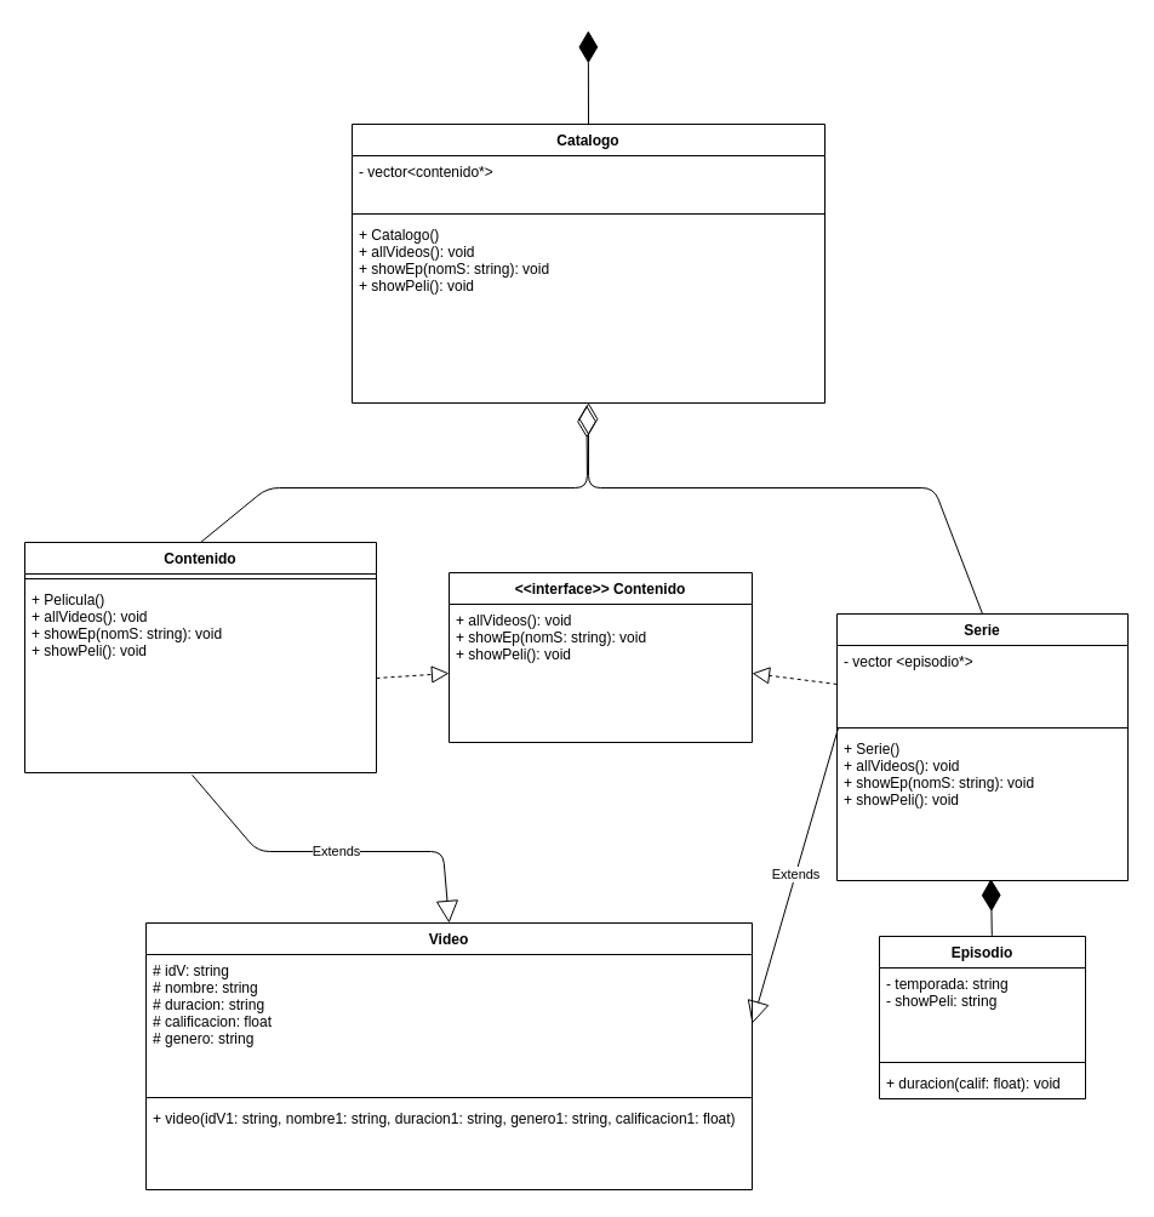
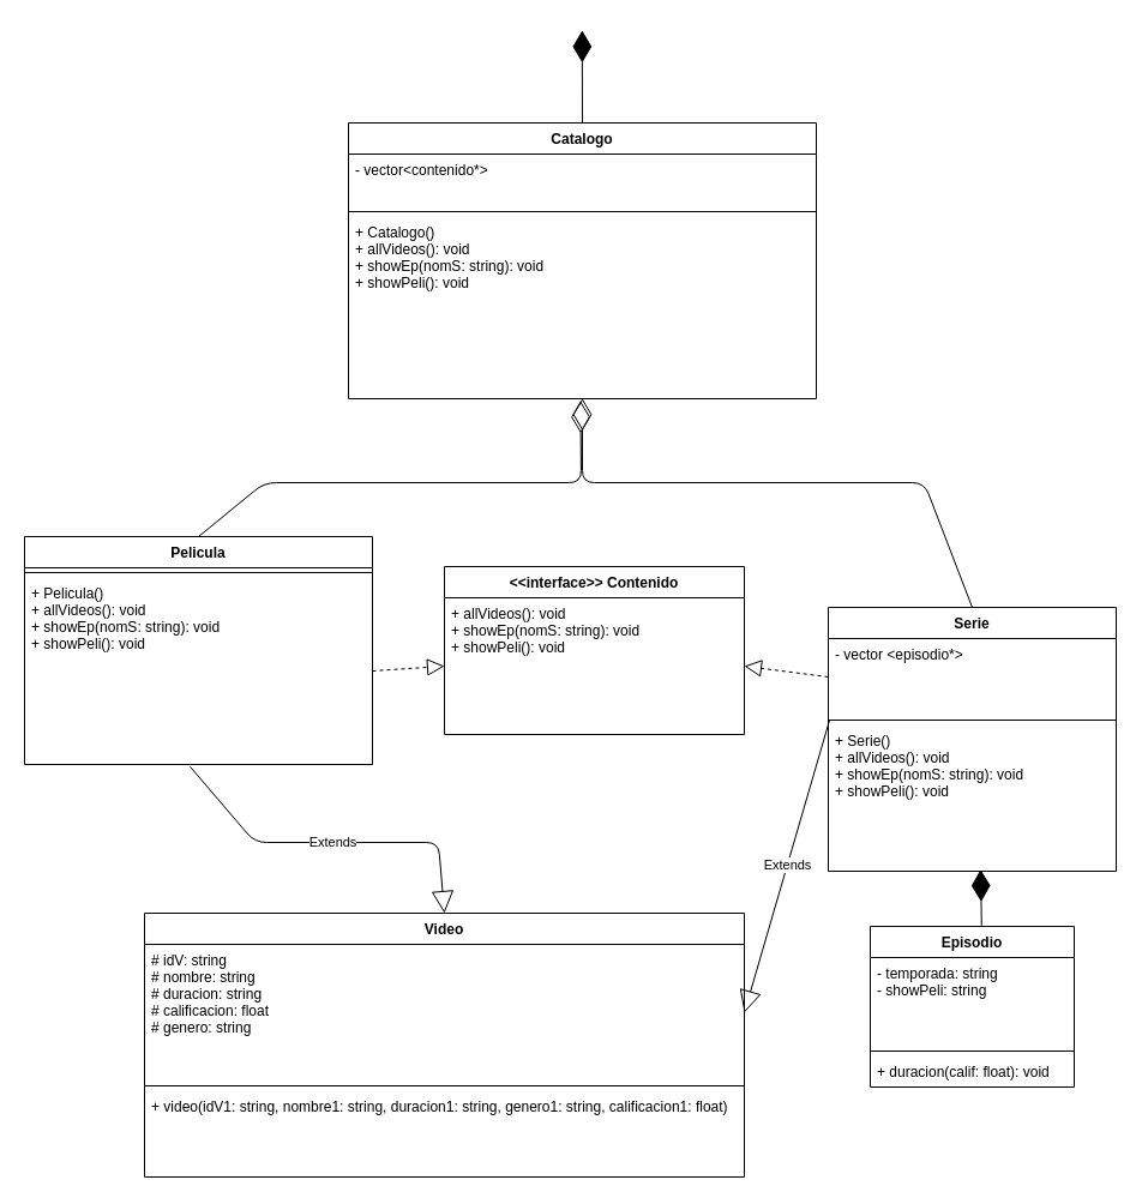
- <mxCell id="10" value="Contenido" style="swimlane;fontStyle=1;align=center;verticalAlign=top;childLayout=stackLayout;horizontal=1;startSize=26;horizontalStack=0;resizeParent=1;resizeParentMax=0;resizeLast=0;collapsible=1;marginBottom=0;" parent="1" vertex="1"><mxGeometry x="20" y="443" width="290" height="190" as="geometry" /></mxCell>
+ <mxCell id="10" value="Pelicula" style="swimlane;fontStyle=1;align=center;verticalAlign=top;childLayout=stackLayout;horizontal=1;startSize=26;horizontalStack=0;resizeParent=1;resizeParentMax=0;resizeLast=0;collapsible=1;marginBottom=0;" parent="1" vertex="1"><mxGeometry x="20" y="443" width="290" height="190" as="geometry" /></mxCell>
